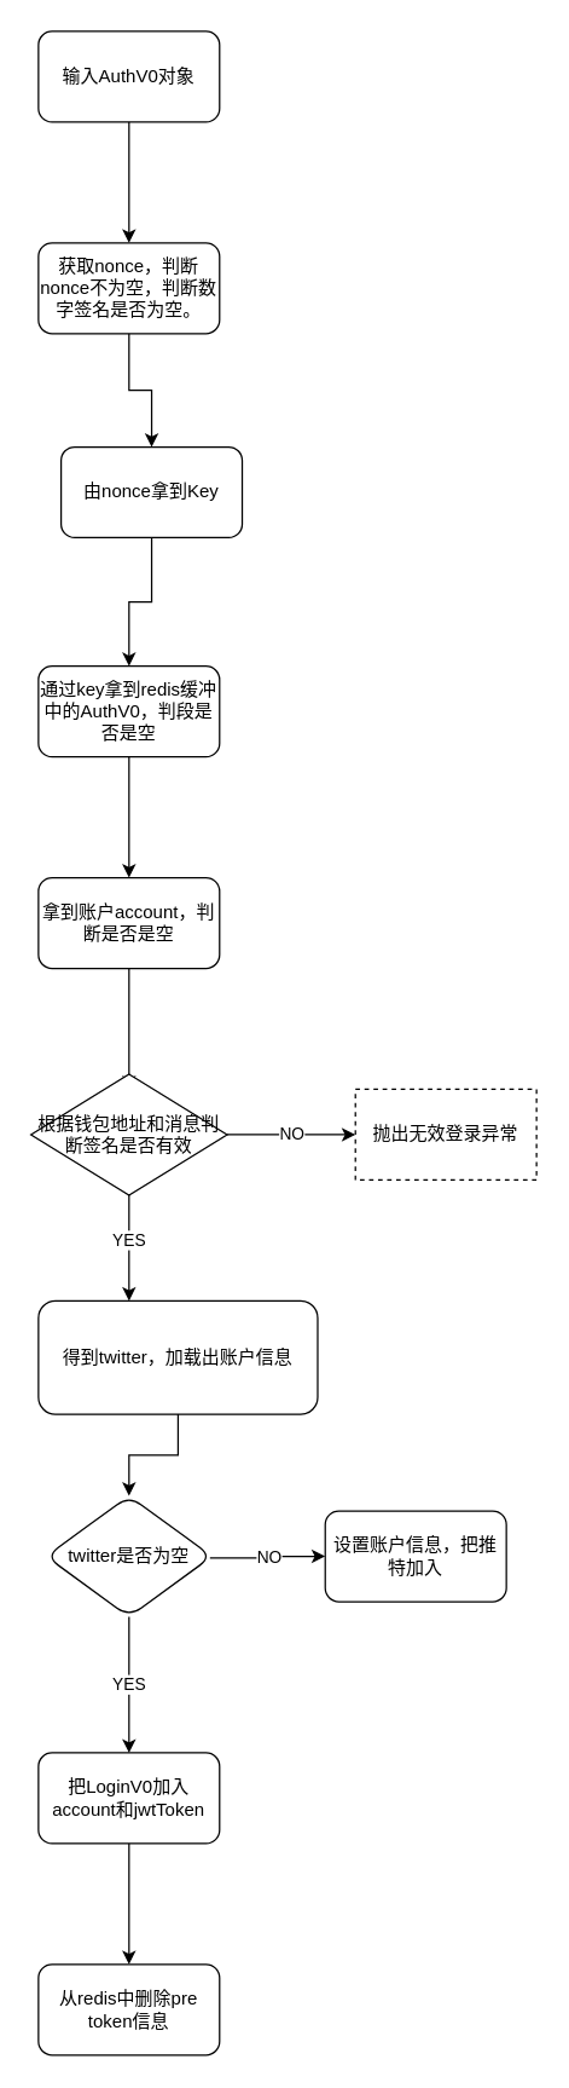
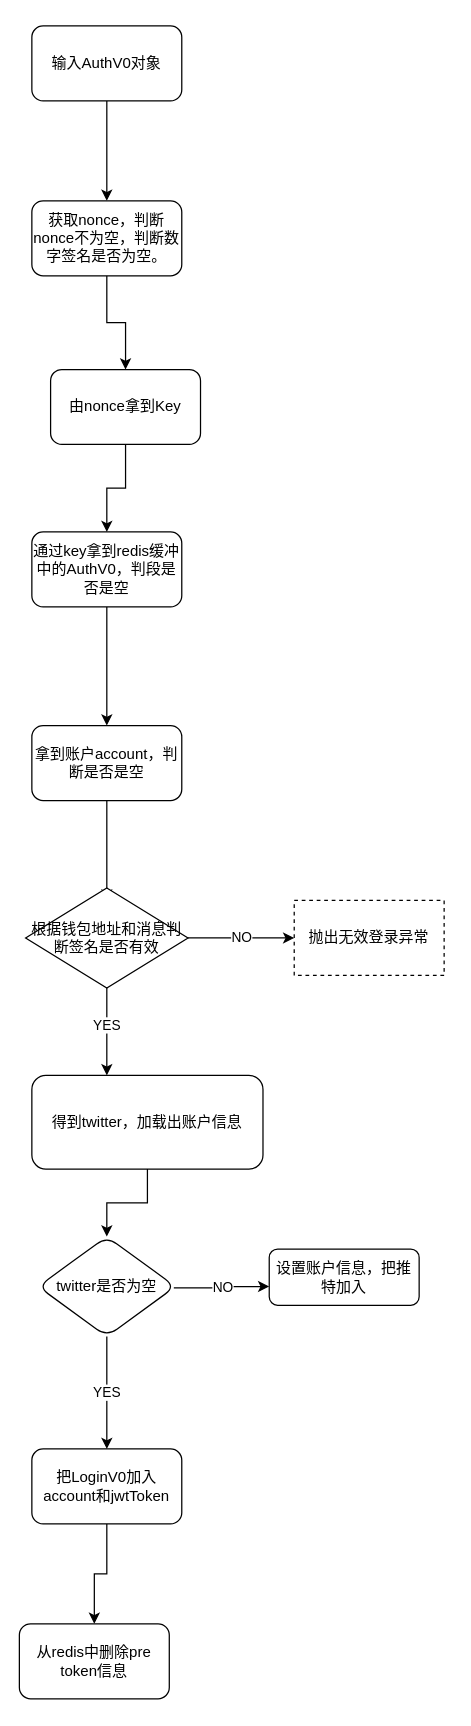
- <mxCell id="9" value="通过key拿到redis缓冲中的AuthV0，判段是否是空" style="whiteSpace=wrap;html=1;rounded=1;" vertex="1" parent="1"><mxGeometry x="25" y="440" width="120" height="60" as="geometry" /></mxCell>
+ <mxCell id="9" value="通过key拿到redis缓冲中的AuthV0，判段是否是空" style="whiteSpace=wrap;html=1;rounded=1;" vertex="1" parent="1"><mxGeometry x="25" y="425" width="120" height="60" as="geometry" /></mxCell>
- <mxCell id="23" value="设置账户信息，把推特加入" style="whiteSpace=wrap;html=1;rounded=1;" vertex="1" parent="1"><mxGeometry x="215" y="999" width="120" height="60" as="geometry" /></mxCell>
+ <mxCell id="23" value="设置账户信息，把推特加入" style="whiteSpace=wrap;html=1;rounded=1;" vertex="1" parent="1"><mxGeometry x="215" y="999" width="120" height="45" as="geometry" /></mxCell>
- <mxCell id="24" value="从redis中删除pre token信息" style="whiteSpace=wrap;html=1;rounded=1;" vertex="1" parent="1"><mxGeometry x="25" y="1299" width="120" height="60" as="geometry" /></mxCell>
+ <mxCell id="24" value="从redis中删除pre token信息" style="whiteSpace=wrap;html=1;rounded=1;" vertex="1" parent="1"><mxGeometry x="15" y="1299" width="120" height="60" as="geometry" /></mxCell>
